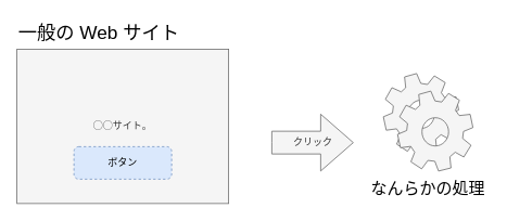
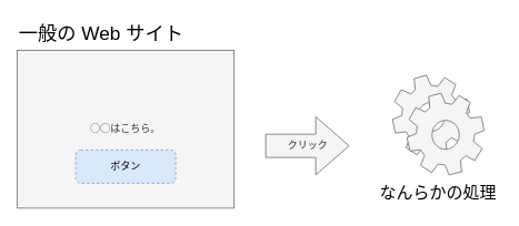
- <mxCell id="2" value="◯◯サイト。" style="rounded=0;whiteSpace=wrap;html=1;fillColor=#f5f5f5;strokeColor=#666666;fontColor=#333333;" parent="1" vertex="1"><mxGeometry x="20" y="60" width="260" height="190" as="geometry" /></mxCell>
+ <mxCell id="2" value="◯◯はこちら。" style="rounded=0;whiteSpace=wrap;html=1;fillColor=#f5f5f5;strokeColor=#666666;fontColor=#333333;" parent="1" vertex="1"><mxGeometry x="20" y="60" width="260" height="190" as="geometry" /></mxCell>
- <mxCell id="4" value="クリック" style="html=1;shadow=0;dashed=0;align=center;verticalAlign=middle;shape=mxgraph.arrows2.arrow;dy=0.6;dx=40;notch=0;fillColor=#f5f5f5;strokeColor=#666666;fontColor=#333333;" vertex="1" parent="1"><mxGeometry x="333" y="140" width="100" height="70" as="geometry" /></mxCell>
+ <mxCell id="4" value="クリック" style="html=1;shadow=0;dashed=0;align=center;verticalAlign=middle;shape=mxgraph.arrows2.arrow;dy=0.6;dx=40;notch=0;fillColor=#f5f5f5;strokeColor=#666666;fontColor=#333333;" vertex="1" parent="1"><mxGeometry x="318" y="140" width="100" height="70" as="geometry" /></mxCell>
